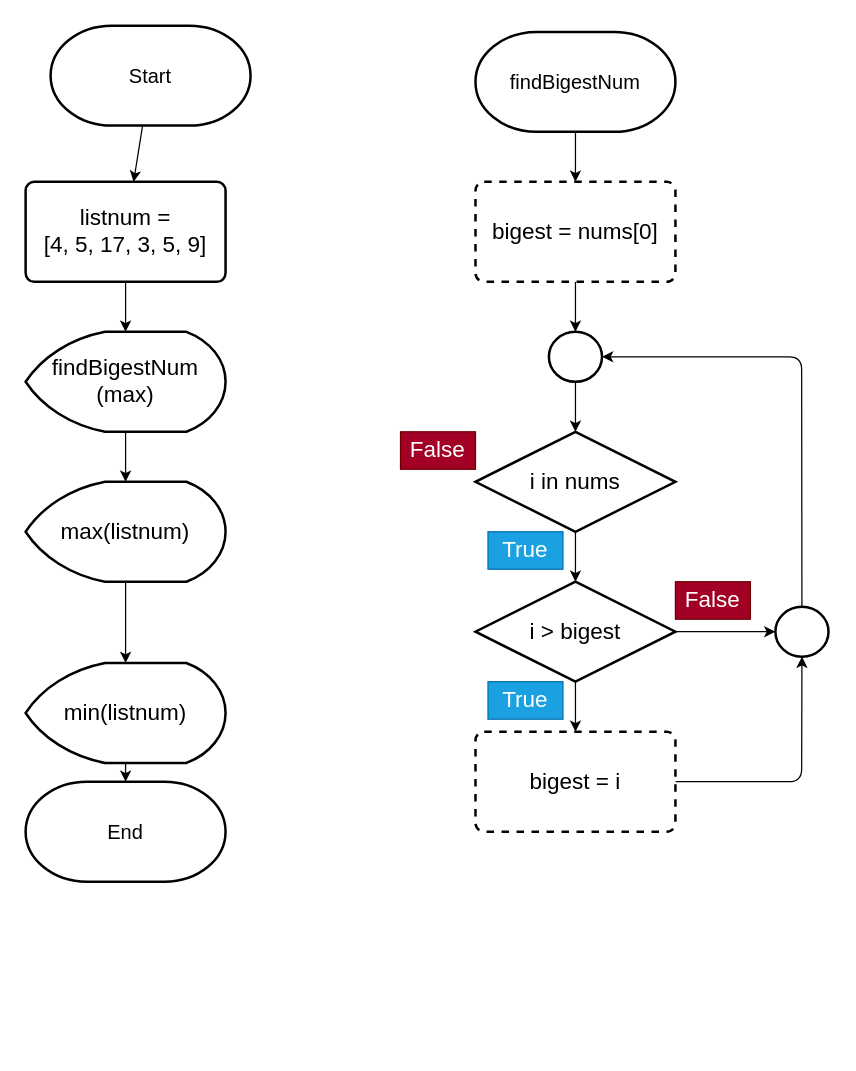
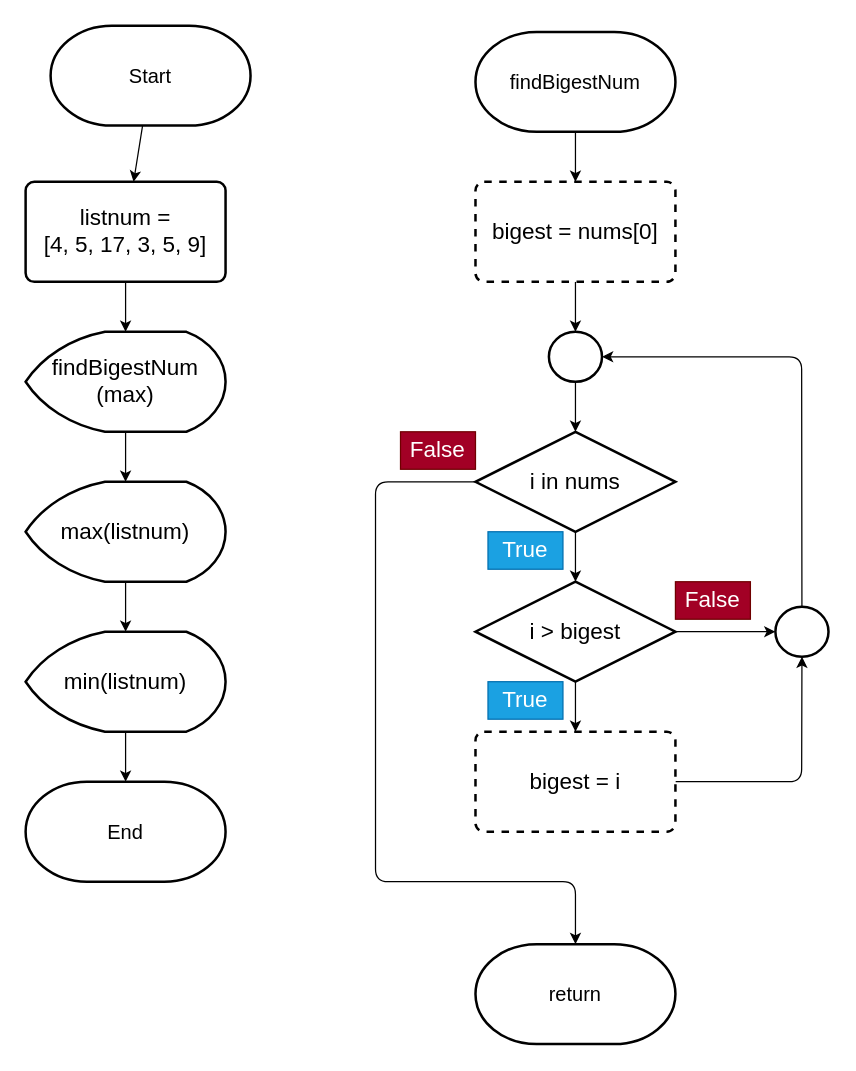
- <mxCell id="12" value="min(listnum)" style="strokeWidth=2;html=1;shape=mxgraph.flowchart.display;whiteSpace=wrap;fontSize=18;" vertex="1" parent="1"><mxGeometry x="20" y="530" width="160" height="80" as="geometry" /></mxCell>
+ <mxCell id="12" value="min(listnum)" style="strokeWidth=2;html=1;shape=mxgraph.flowchart.display;whiteSpace=wrap;fontSize=18;" vertex="1" parent="1"><mxGeometry x="20" y="505" width="160" height="80" as="geometry" /></mxCell>
+ <mxCell id="19" style="edgeStyle=none;html=1;entryX=0.5;entryY=0;entryDx=0;entryDy=0;entryPerimeter=0;fontSize=18;" edge="1" parent="1" source="20" target="15"><mxGeometry relative="1" as="geometry"><Array as="points"><mxPoint x="300" y="385" /><mxPoint x="300" y="705" /><mxPoint x="460" y="705" /></Array></mxGeometry></mxCell>
+ <mxCell id="15" value="&lt;font size=&quot;3&quot;&gt;return&lt;/font&gt;" style="strokeWidth=2;html=1;shape=mxgraph.flowchart.terminator;whiteSpace=wrap;" vertex="1" parent="1"><mxGeometry x="380" y="755" width="160" height="80" as="geometry" /></mxCell>
